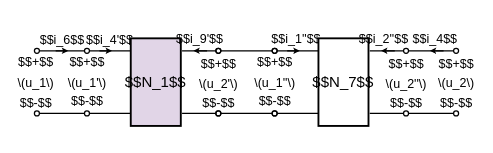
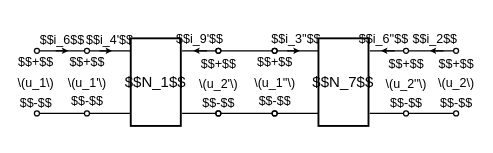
- <mxCell id="29" value="$$i_1''$$" style="text;html=1;resizable=1;autosize=1;align=center;verticalAlign=middle;points=[];fillColor=none;strokeColor=none;rounded=0;fontSize=10;movable=1;rotatable=1;deletable=1;editable=1;connectable=0;" parent="1" vertex="1"><mxGeometry x="227" y="20" width="17" height="20" as="geometry" /></mxCell>
+ <mxCell id="29" value="$$i_3''$$" style="text;html=1;resizable=1;autosize=1;align=center;verticalAlign=middle;points=[];fillColor=none;strokeColor=none;rounded=0;fontSize=10;movable=1;rotatable=1;deletable=1;editable=1;connectable=0;" parent="1" vertex="1"><mxGeometry x="227" y="20" width="17" height="20" as="geometry" /></mxCell>
- <mxCell id="37" value="$$i_2''$$" style="text;html=1;resizable=1;autosize=1;align=center;verticalAlign=middle;points=[];fillColor=none;strokeColor=none;rounded=0;fontSize=10;movable=1;rotatable=1;deletable=1;editable=1;connectable=0;" parent="1" vertex="1"><mxGeometry x="296" y="20" width="20" height="20" as="geometry" /></mxCell>
+ <mxCell id="37" value="$$i_6''$$" style="text;html=1;resizable=1;autosize=1;align=center;verticalAlign=middle;points=[];fillColor=none;strokeColor=none;rounded=0;fontSize=10;movable=1;rotatable=1;deletable=1;editable=1;connectable=0;" parent="1" vertex="1"><mxGeometry x="296" y="20" width="20" height="20" as="geometry" /></mxCell>
- <mxCell id="25" value="$$i_4$$" style="text;html=1;resizable=1;autosize=1;align=center;verticalAlign=middle;points=[];fillColor=none;strokeColor=none;rounded=0;fontSize=10;movable=1;rotatable=1;deletable=1;editable=1;connectable=0;" parent="1" vertex="1"><mxGeometry x="339" y="20" width="15" height="20" as="geometry" /></mxCell>
+ <mxCell id="25" value="$$i_2$$" style="text;html=1;resizable=1;autosize=1;align=center;verticalAlign=middle;points=[];fillColor=none;strokeColor=none;rounded=0;fontSize=10;movable=1;rotatable=1;deletable=1;editable=1;connectable=0;" parent="1" vertex="1"><mxGeometry x="339" y="20" width="15" height="20" as="geometry" /></mxCell>
- <mxCell id="13" value="$$N_1$$" style="rounded=0;whiteSpace=wrap;html=1;strokeWidth=1.5;connectable=0;fillColor=#e1d5e7;" parent="1" vertex="1"><mxGeometry x="104" y="30" width="40" height="70" as="geometry" /></mxCell>
+ <mxCell id="13" value="$$N_1$$" style="rounded=0;whiteSpace=wrap;html=1;strokeWidth=1.5;connectable=0;" parent="1" vertex="1"><mxGeometry x="104" y="30" width="40" height="70" as="geometry" /></mxCell>
